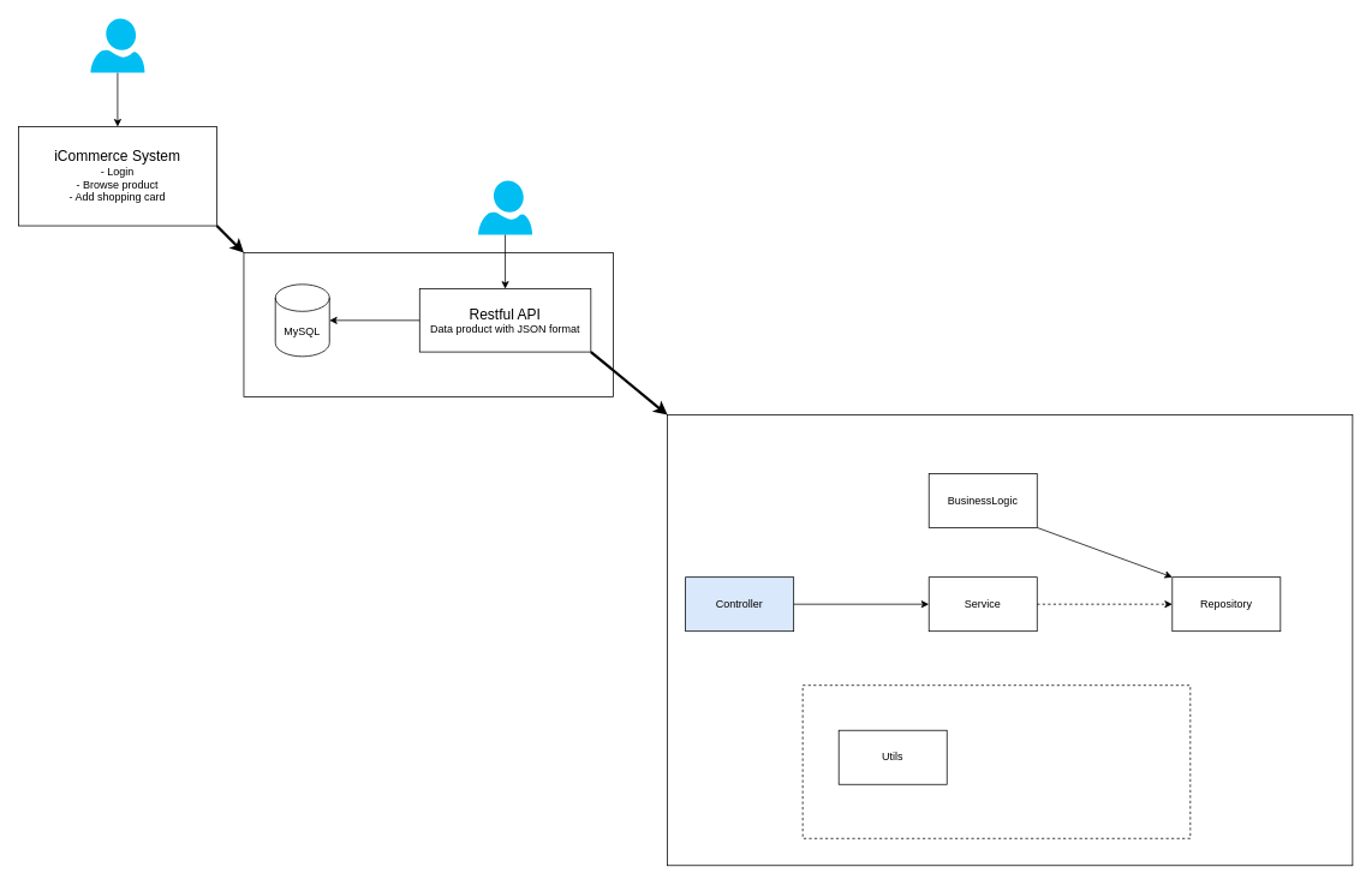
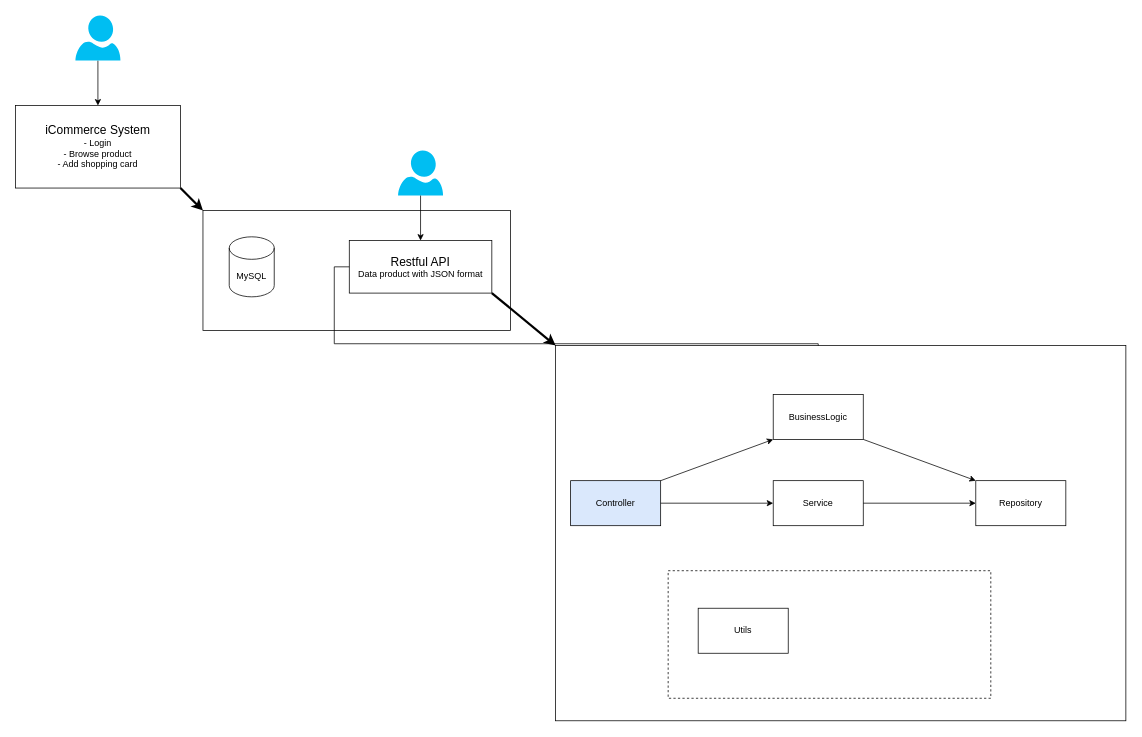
- <mxCell id="10" style="edgeStyle=orthogonalEdgeStyle;rounded=0;orthogonalLoop=1;jettySize=auto;html=1;exitX=0;exitY=0.5;exitDx=0;exitDy=0;entryX=1;entryY=0.5;entryDx=0;entryDy=0;entryPerimeter=0;" edge="1" parent="6" source="8" target="9"><mxGeometry relative="1" as="geometry" /></mxCell>
+ <mxCell id="10" style="edgeStyle=orthogonalEdgeStyle;rounded=0;orthogonalLoop=1;jettySize=auto;html=1;exitX=0;exitY=0.5;exitDx=0;exitDy=0;" edge="1" parent="6" source="8" target="21"><mxGeometry relative="1" as="geometry" /></mxCell>
+ <mxCell id="25" value="" style="endArrow=classic;html=1;strokeWidth=1;entryX=0;entryY=1;entryDx=0;entryDy=0;exitX=1;exitY=0;exitDx=0;exitDy=0;" edge="1" parent="17" source="18" target="21"><mxGeometry width="50" height="50" relative="1" as="geometry"><mxPoint x="350" y="280" as="sourcePoint" /><mxPoint x="400" y="230" as="targetPoint" /></mxGeometry></mxCell>
- <mxCell id="26" style="edgeStyle=orthogonalEdgeStyle;rounded=0;orthogonalLoop=1;jettySize=auto;html=1;exitX=1;exitY=0.5;exitDx=0;exitDy=0;entryX=0;entryY=0.5;entryDx=0;entryDy=0;strokeWidth=1;dashed=1;" edge="1" parent="15" source="19" target="16"><mxGeometry relative="1" as="geometry" /></mxCell>
+ <mxCell id="26" style="edgeStyle=orthogonalEdgeStyle;rounded=0;orthogonalLoop=1;jettySize=auto;html=1;exitX=1;exitY=0.5;exitDx=0;exitDy=0;entryX=0;entryY=0.5;entryDx=0;entryDy=0;strokeWidth=1;" edge="1" parent="15" source="19" target="16"><mxGeometry relative="1" as="geometry" /></mxCell>
